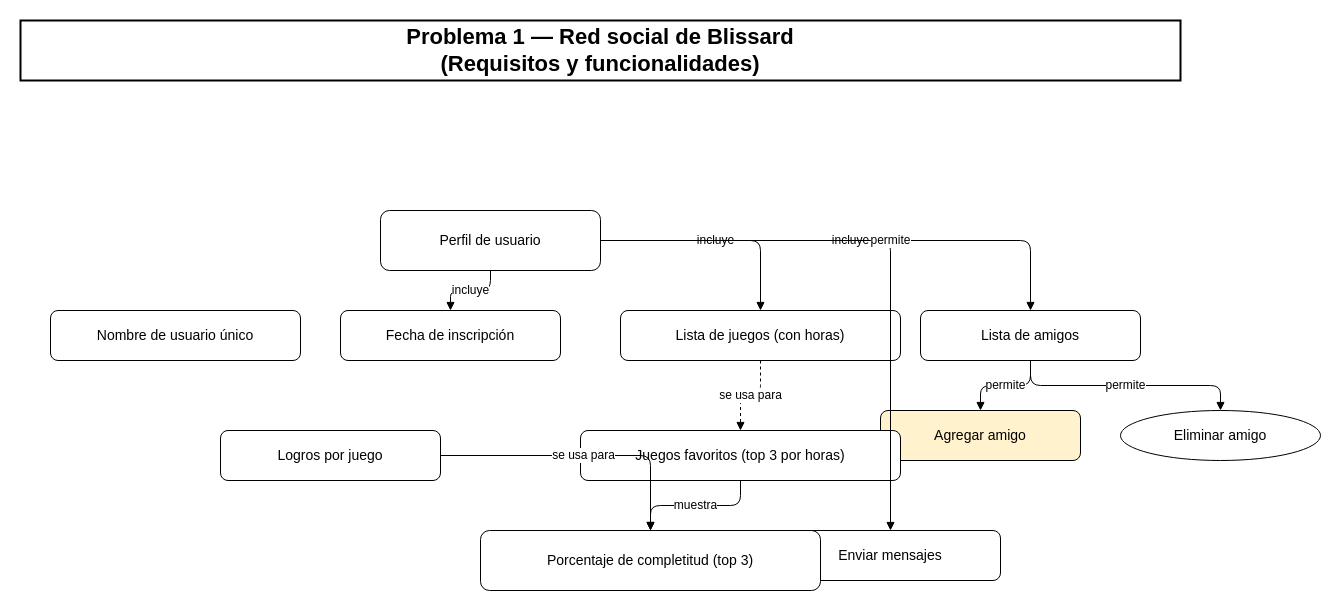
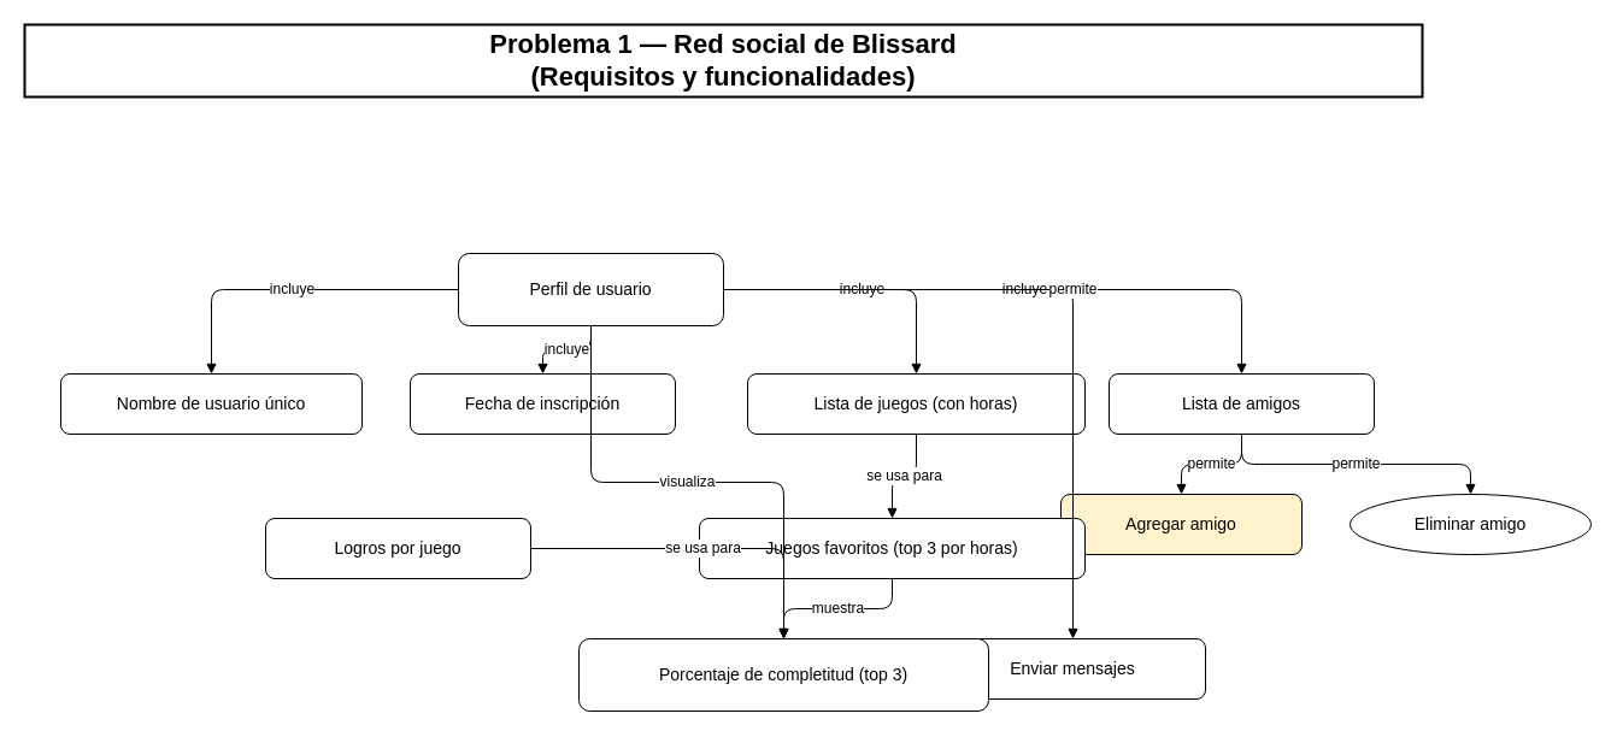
+ <mxCell id="14" value="incluye" style="edgeStyle=orthogonalEdgeStyle;rounded=1;endArrow=block;endFill=1;html=1;fontSize=12;" edge="1" parent="1" source="3" target="4"><mxGeometry relative="1" as="geometry" /></mxCell>
- <mxCell id="21" value="se usa para" style="edgeStyle=orthogonalEdgeStyle;rounded=1;endArrow=block;endFill=1;html=1;fontSize=12;dashed=1;" edge="1" parent="1" source="6" target="11"><mxGeometry relative="1" as="geometry" /></mxCell>
+ <mxCell id="21" value="se usa para" style="edgeStyle=orthogonalEdgeStyle;rounded=1;endArrow=block;endFill=1;html=1;fontSize=12;" edge="1" parent="1" source="6" target="11"><mxGeometry relative="1" as="geometry" /></mxCell>
+ <mxCell id="24" value="visualiza" style="edgeStyle=orthogonalEdgeStyle;rounded=1;endArrow=block;endFill=1;html=1;fontSize=12;" edge="1" parent="1" source="3" target="13"><mxGeometry relative="1" as="geometry" /></mxCell>
